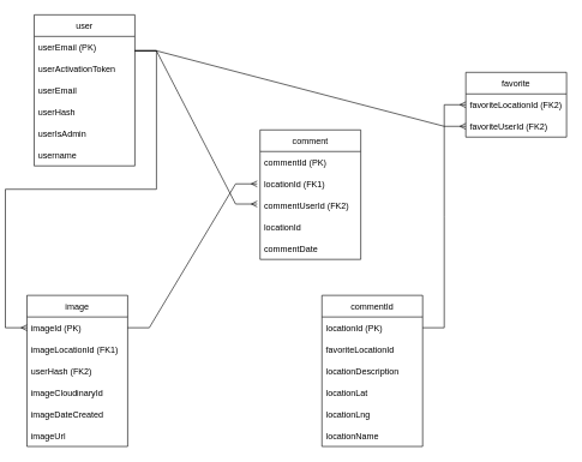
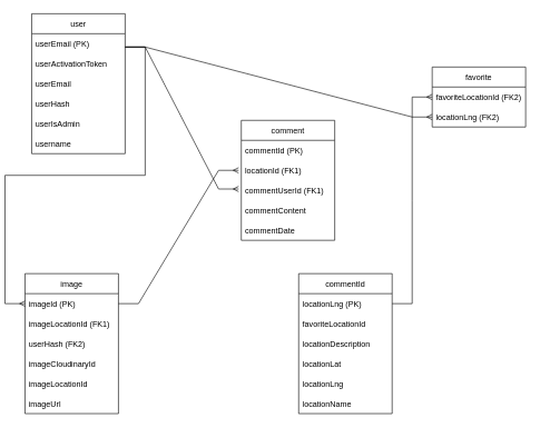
- <mxCell id="31" value="favoriteUserId (FK2)" style="text;strokeColor=none;fillColor=none;align=left;verticalAlign=middle;spacingLeft=4;spacingRight=4;overflow=hidden;points=[[0,0.5],[1,0.5]];portConstraint=eastwest;rotatable=0;" vertex="1" parent="29"><mxGeometry y="60" width="140" height="30" as="geometry" /></mxCell>
+ <mxCell id="31" value="locationLng (FK2)" style="text;strokeColor=none;fillColor=none;align=left;verticalAlign=middle;spacingLeft=4;spacingRight=4;overflow=hidden;points=[[0,0.5],[1,0.5]];portConstraint=eastwest;rotatable=0;" vertex="1" parent="29"><mxGeometry y="60" width="140" height="30" as="geometry" /></mxCell>
- <mxCell id="12" value="commentUserId (FK2)" style="text;strokeColor=none;fillColor=none;align=left;verticalAlign=middle;spacingLeft=4;spacingRight=4;overflow=hidden;points=[[0,0.5],[1,0.5]];portConstraint=eastwest;rotatable=0;" vertex="1" parent="9"><mxGeometry y="90" width="140" height="30" as="geometry" /></mxCell>
+ <mxCell id="12" value="commentUserId (FK1)" style="text;strokeColor=none;fillColor=none;align=left;verticalAlign=middle;spacingLeft=4;spacingRight=4;overflow=hidden;points=[[0,0.5],[1,0.5]];portConstraint=eastwest;rotatable=0;" vertex="1" parent="9"><mxGeometry y="90" width="140" height="30" as="geometry" /></mxCell>
- <mxCell id="13" value="locationId" style="text;strokeColor=none;fillColor=none;align=left;verticalAlign=middle;spacingLeft=4;spacingRight=4;overflow=hidden;points=[[0,0.5],[1,0.5]];portConstraint=eastwest;rotatable=0;" vertex="1" parent="9"><mxGeometry y="120" width="140" height="30" as="geometry" /></mxCell>
+ <mxCell id="13" value="commentContent" style="text;strokeColor=none;fillColor=none;align=left;verticalAlign=middle;spacingLeft=4;spacingRight=4;overflow=hidden;points=[[0,0.5],[1,0.5]];portConstraint=eastwest;rotatable=0;" vertex="1" parent="9"><mxGeometry y="120" width="140" height="30" as="geometry" /></mxCell>
- <mxCell id="16" value="locationId (PK)" style="text;strokeColor=none;fillColor=none;align=left;verticalAlign=middle;spacingLeft=4;spacingRight=4;overflow=hidden;points=[[0,0.5],[1,0.5]];portConstraint=eastwest;rotatable=0;" vertex="1" parent="15"><mxGeometry y="30" width="140" height="30" as="geometry" /></mxCell>
+ <mxCell id="16" value="locationLng (PK)" style="text;strokeColor=none;fillColor=none;align=left;verticalAlign=middle;spacingLeft=4;spacingRight=4;overflow=hidden;points=[[0,0.5],[1,0.5]];portConstraint=eastwest;rotatable=0;" vertex="1" parent="15"><mxGeometry y="30" width="140" height="30" as="geometry" /></mxCell>
- <mxCell id="27" value="imageDateCreated" style="text;strokeColor=none;fillColor=none;align=left;verticalAlign=middle;spacingLeft=4;spacingRight=4;overflow=hidden;points=[[0,0.5],[1,0.5]];portConstraint=eastwest;rotatable=0;" vertex="1" parent="22"><mxGeometry y="150" width="140" height="30" as="geometry" /></mxCell>
+ <mxCell id="27" value="imageLocationId" style="text;strokeColor=none;fillColor=none;align=left;verticalAlign=middle;spacingLeft=4;spacingRight=4;overflow=hidden;points=[[0,0.5],[1,0.5]];portConstraint=eastwest;rotatable=0;" vertex="1" parent="22"><mxGeometry y="150" width="140" height="30" as="geometry" /></mxCell>
